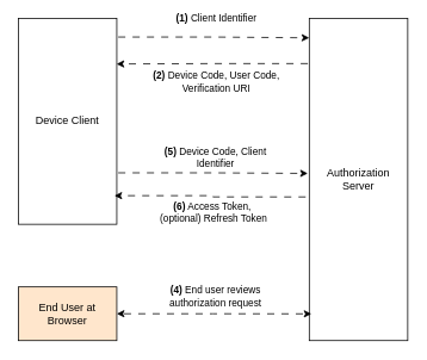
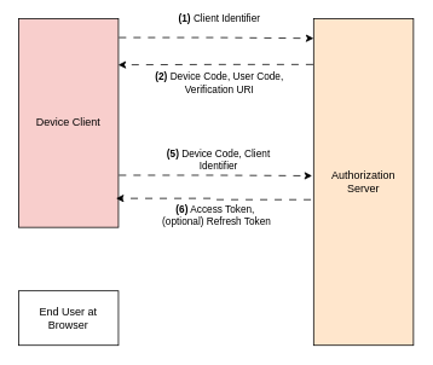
- <mxCell id="2" value="Device Client" style="rounded=0;whiteSpace=wrap;html=1;rotation=0;points=[[0,0,0,0,0],[0,0.25,0,0,0],[0,0.33,0,0,0],[0,0.5,0,0,0],[0,0.67,0,0,0],[0,0.75,0,0,0],[0,1,0,0,0],[0.25,0,0,0,0],[0.25,1,0,0,0],[0.5,0,0,0,0],[0.5,1,0,0,0],[0.75,0,0,0,0],[0.75,1,0,0,0],[1,0,0,0,0],[1,0.09,0,0,0],[1,0.16,0,0,0],[1,0.42,0,0,0],[1,0.64,0,0,0],[1,0.75,0,0,0],[1,1,0,0,0]];" vertex="1" parent="1"><mxGeometry x="20" y="20" width="110" height="230" as="geometry" /></mxCell>
+ <mxCell id="2" value="Device Client" style="rounded=0;whiteSpace=wrap;html=1;rotation=0;points=[[0,0,0,0,0],[0,0.25,0,0,0],[0,0.33,0,0,0],[0,0.5,0,0,0],[0,0.67,0,0,0],[0,0.75,0,0,0],[0,1,0,0,0],[0.25,0,0,0,0],[0.25,1,0,0,0],[0.5,0,0,0,0],[0.5,1,0,0,0],[0.75,0,0,0,0],[0.75,1,0,0,0],[1,0,0,0,0],[1,0.09,0,0,0],[1,0.16,0,0,0],[1,0.42,0,0,0],[1,0.64,0,0,0],[1,0.75,0,0,0],[1,1,0,0,0]];fillColor=#f8cecc;" vertex="1" parent="1"><mxGeometry x="20" y="20" width="110" height="230" as="geometry" /></mxCell>
- <mxCell id="4" value="Authorization Server" style="rounded=0;whiteSpace=wrap;html=1;rotation=0;points=[[0,0,0,0,0],[0,0.06,0,0,0],[0,0.14,0,0,0],[0,0.34,0,0,0],[0,0.42,0,0,0],[0,0.82,0,0,0],[0,1,0,0,0],[0.25,0,0,0,0],[0.25,1,0,0,0],[0.5,0,0,0,0],[0.5,1,0,0,0],[0.75,0,0,0,0],[0.75,1,0,0,0],[1,0,0,0,0],[1,0.25,0,0,0],[1,0.5,0,0,0],[1,0.75,0,0,0],[1,1,0,0,0]];" vertex="1" parent="1"><mxGeometry x="345" y="20" width="110" height="360" as="geometry" /></mxCell>
+ <mxCell id="4" value="Authorization Server" style="rounded=0;whiteSpace=wrap;html=1;rotation=0;points=[[0,0,0,0,0],[0,0.06,0,0,0],[0,0.14,0,0,0],[0,0.34,0,0,0],[0,0.42,0,0,0],[0,0.82,0,0,0],[0,1,0,0,0],[0.25,0,0,0,0],[0.25,1,0,0,0],[0.5,0,0,0,0],[0.5,1,0,0,0],[0.75,0,0,0,0],[0.75,1,0,0,0],[1,0,0,0,0],[1,0.25,0,0,0],[1,0.5,0,0,0],[1,0.75,0,0,0],[1,1,0,0,0]];fillColor=#ffe6cc;" vertex="1" parent="1"><mxGeometry x="345" y="20" width="110" height="360" as="geometry" /></mxCell>
- <mxCell id="3" value="End User at Browser" style="rounded=0;whiteSpace=wrap;html=1;rotation=0;fillColor=#ffe6cc;" vertex="1" parent="1"><mxGeometry x="20" y="320" width="110" height="60" as="geometry" /></mxCell>
+ <mxCell id="3" value="End User at Browser" style="rounded=0;whiteSpace=wrap;html=1;rotation=0;" vertex="1" parent="1"><mxGeometry x="20" y="320" width="110" height="60" as="geometry" /></mxCell>
- <mxCell id="13" style="edgeStyle=orthogonalEdgeStyle;rounded=0;orthogonalLoop=1;jettySize=auto;html=1;exitX=1;exitY=0.5;exitDx=0;exitDy=0;entryX=0.022;entryY=0.917;entryDx=0;entryDy=0;entryPerimeter=0;dashed=1;dashPattern=8 8;flowAnimation=1;startArrow=classic;startFill=1;" edge="1" parent="1" source="3" target="4"><mxGeometry relative="1" as="geometry" /></mxCell>
- <mxCell id="14" value="&lt;b&gt;(4) &lt;/b&gt;End user reviews&lt;div&gt;authorization request&lt;/div&gt;" style="edgeLabel;html=1;align=center;verticalAlign=middle;resizable=0;points=[];" vertex="1" connectable="0" parent="13"><mxGeometry x="-0.183" relative="1" as="geometry"><mxPoint x="20" y="-20" as="offset" /></mxGeometry></mxCell>
